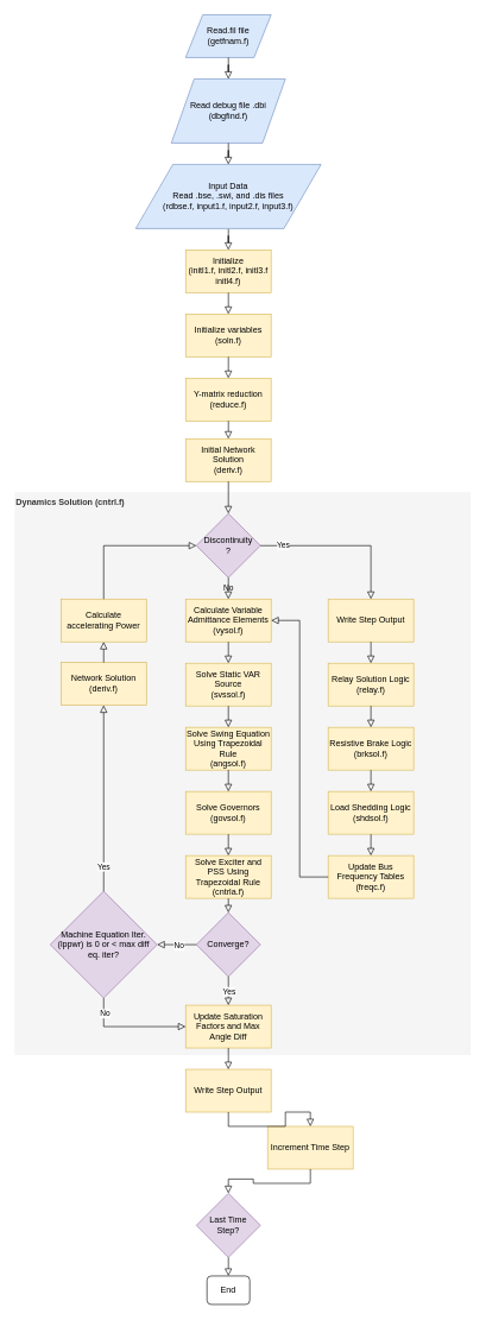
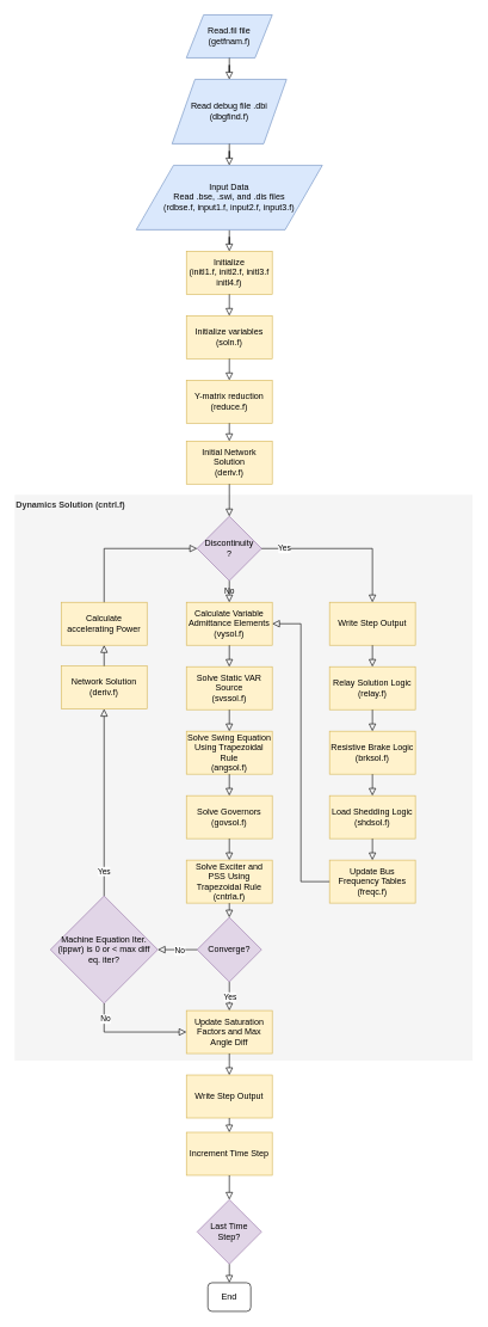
- <mxCell id="34" value="Increment Time Step" style="rounded=0;whiteSpace=wrap;html=1;fillColor=#fff2cc;strokeColor=#d6b656;" parent="1" vertex="1"><mxGeometry x="375" y="1580" width="120" height="60" as="geometry" /></mxCell>
+ <mxCell id="34" value="Increment Time Step" style="rounded=0;whiteSpace=wrap;html=1;fillColor=#fff2cc;strokeColor=#d6b656;" parent="1" vertex="1"><mxGeometry x="260" y="1580" width="120" height="60" as="geometry" /></mxCell>
